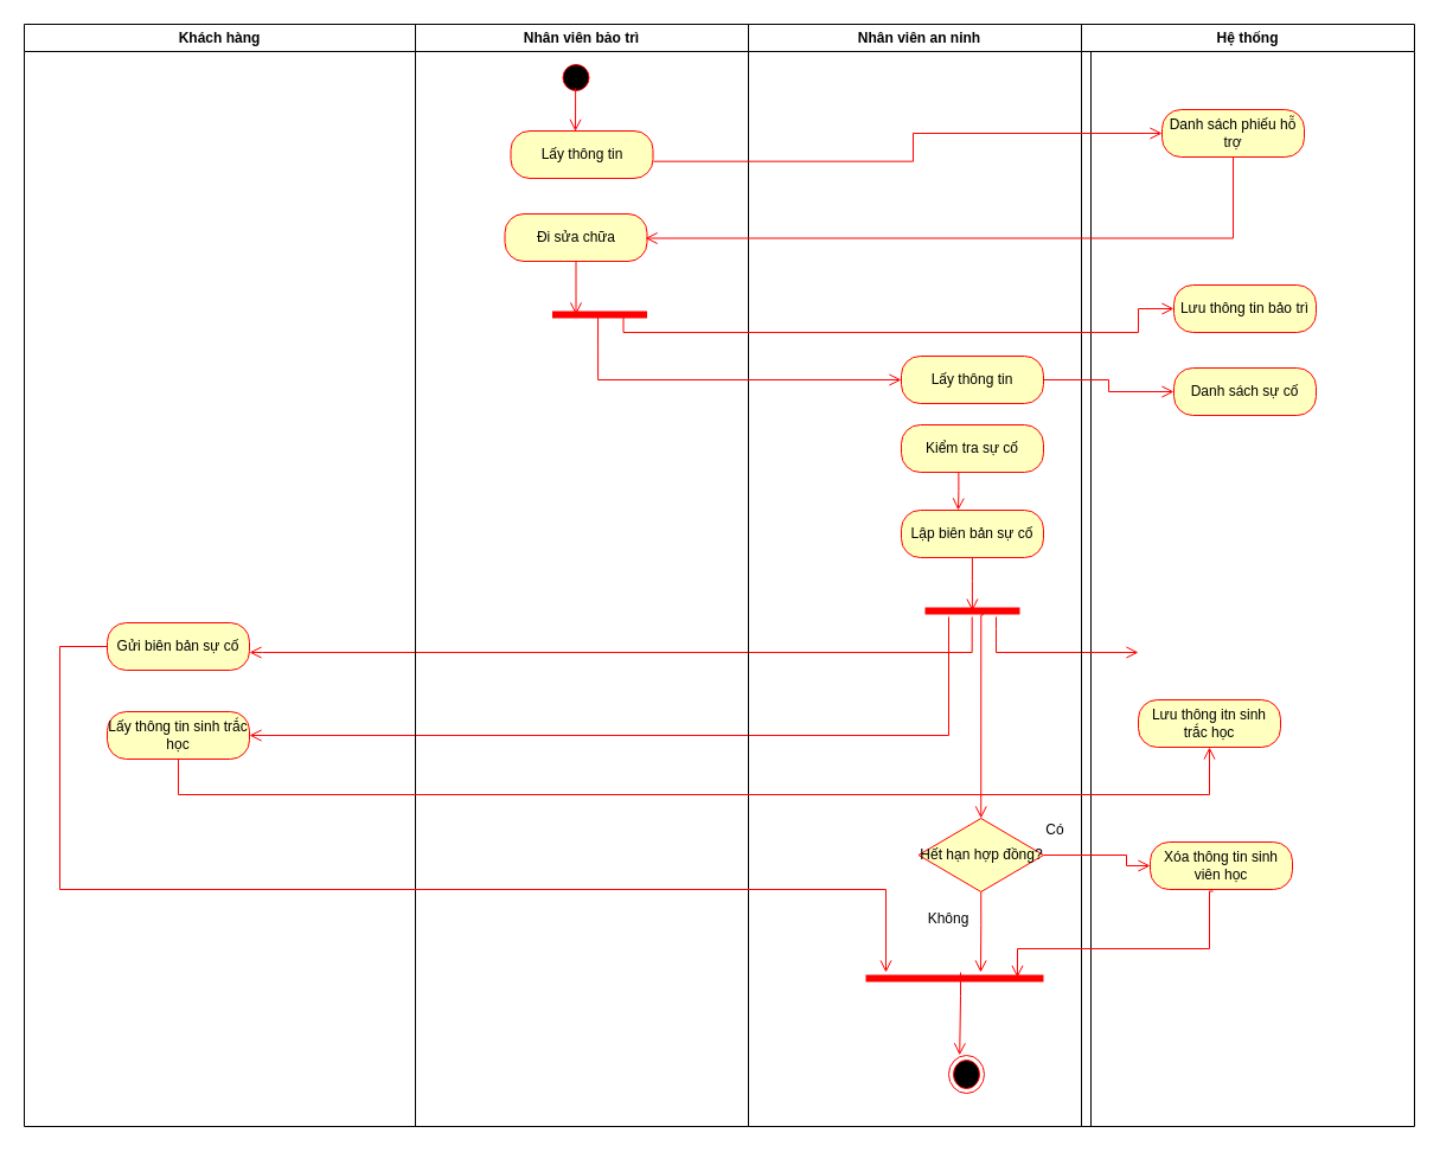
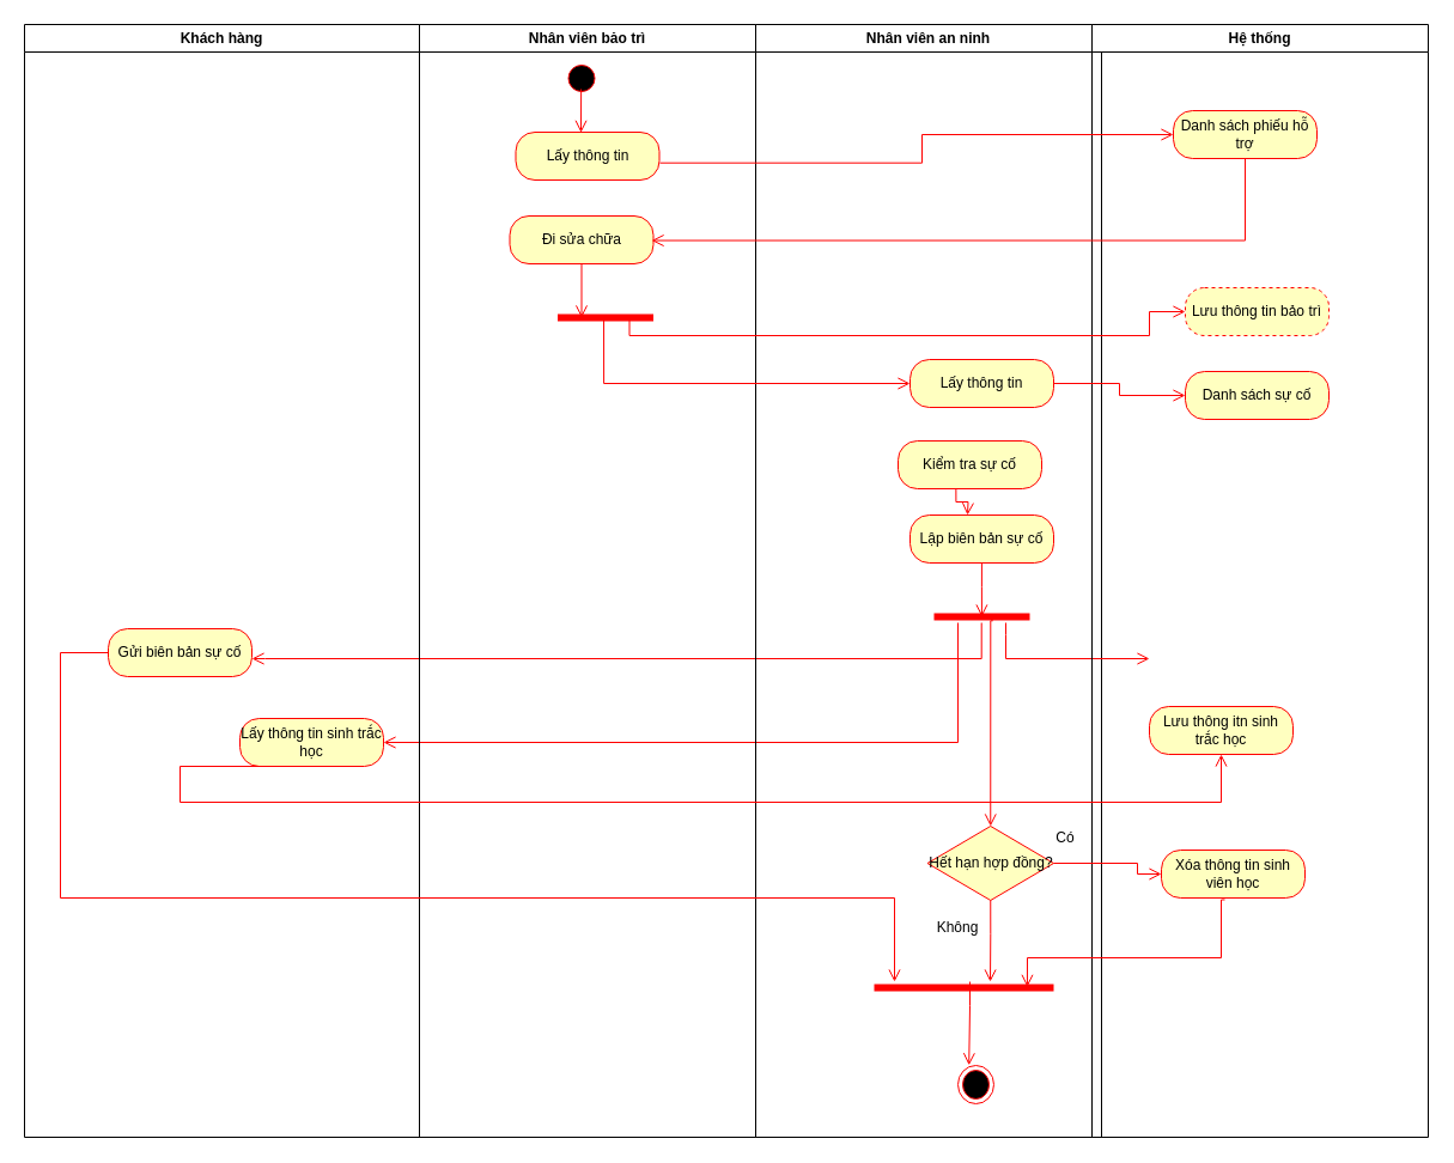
- <mxCell id="25" value="Lưu thông tin bảo trì" style="rounded=1;whiteSpace=wrap;html=1;arcSize=40;fontColor=#000000;fillColor=#ffffc0;strokeColor=#ff0000;" parent="23" vertex="1"><mxGeometry x="78" y="220" width="120" height="40" as="geometry" /></mxCell>
+ <mxCell id="25" value="Lưu thông tin bảo trì" style="rounded=1;whiteSpace=wrap;html=1;arcSize=40;fontColor=#000000;fillColor=#ffffc0;strokeColor=#ff0000;dashed=1;" parent="23" vertex="1"><mxGeometry x="78" y="220" width="120" height="40" as="geometry" /></mxCell>
- <mxCell id="4" value="Kiểm tra sự cố" style="rounded=1;whiteSpace=wrap;html=1;arcSize=40;fontColor=#000000;fillColor=#ffffc0;strokeColor=#ff0000;" parent="2" vertex="1"><mxGeometry x="129" y="338" width="120" height="40" as="geometry" /></mxCell>
+ <mxCell id="4" value="Kiểm tra sự cố" style="rounded=1;whiteSpace=wrap;html=1;arcSize=40;fontColor=#000000;fillColor=#ffffc0;strokeColor=#ff0000;" parent="2" vertex="1"><mxGeometry x="119" y="348" width="120" height="40" as="geometry" /></mxCell>
- <mxCell id="33" value="Lấy thông tin sinh trắc học" style="rounded=1;whiteSpace=wrap;html=1;arcSize=40;fontColor=#000000;fillColor=#ffffc0;strokeColor=#ff0000;" parent="32" vertex="1"><mxGeometry x="70" y="580" width="120" height="40" as="geometry" /></mxCell>
+ <mxCell id="33" value="Lấy thông tin sinh trắc học" style="rounded=1;whiteSpace=wrap;html=1;arcSize=40;fontColor=#000000;fillColor=#ffffc0;strokeColor=#ff0000;" parent="32" vertex="1"><mxGeometry x="180" y="580" width="120" height="40" as="geometry" /></mxCell>
